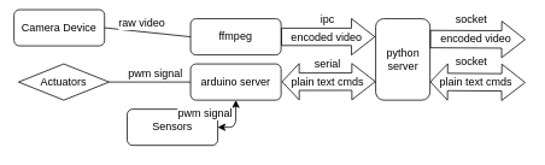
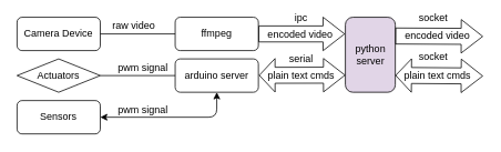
- <mxCell id="2" value="Camera Device" style="rounded=1;whiteSpace=wrap;html=1;" vertex="1" parent="1"><mxGeometry x="15" y="10" width="100" height="40" as="geometry" /></mxCell>
+ <mxCell id="2" value="Camera Device" style="rounded=1;whiteSpace=wrap;html=1;" vertex="1" parent="1"><mxGeometry x="20" y="20" width="100" height="40" as="geometry" /></mxCell>
- <mxCell id="13" value="python server" style="rounded=1;whiteSpace=wrap;html=1;" vertex="1" parent="1"><mxGeometry x="414.5" y="20" width="60" height="90" as="geometry" /></mxCell>
+ <mxCell id="13" value="python server" style="rounded=1;whiteSpace=wrap;html=1;fillColor=#e1d5e7;" vertex="1" parent="1"><mxGeometry x="414.5" y="20" width="60" height="90" as="geometry" /></mxCell>
- <mxCell id="8" value="Sensors&lt;br&gt;" style="rounded=1;whiteSpace=wrap;html=1;" vertex="1" parent="1"><mxGeometry x="140" y="120" width="100" height="40" as="geometry" /></mxCell>
+ <mxCell id="8" value="Sensors&lt;br&gt;" style="rounded=1;whiteSpace=wrap;html=1;" vertex="1" parent="1"><mxGeometry x="20" y="120" width="100" height="40" as="geometry" /></mxCell>
